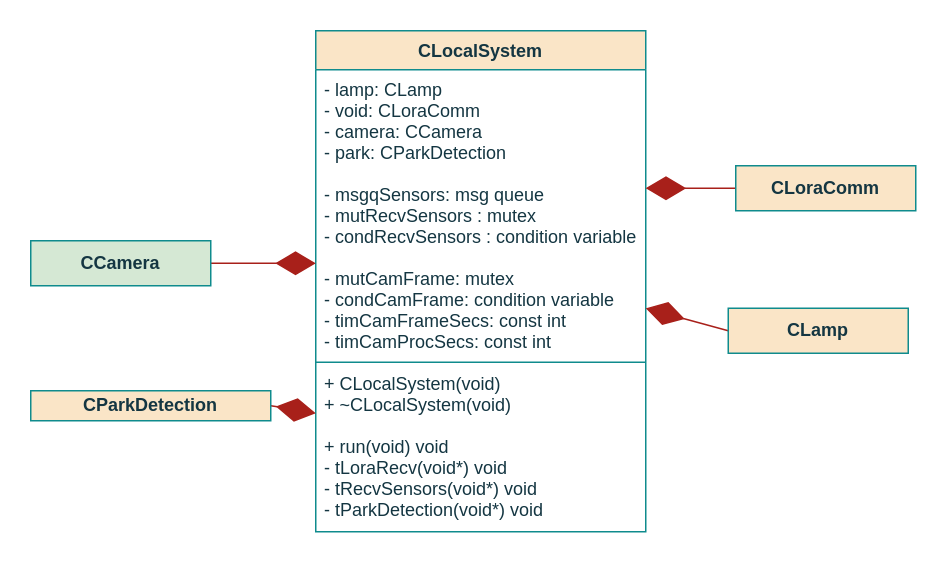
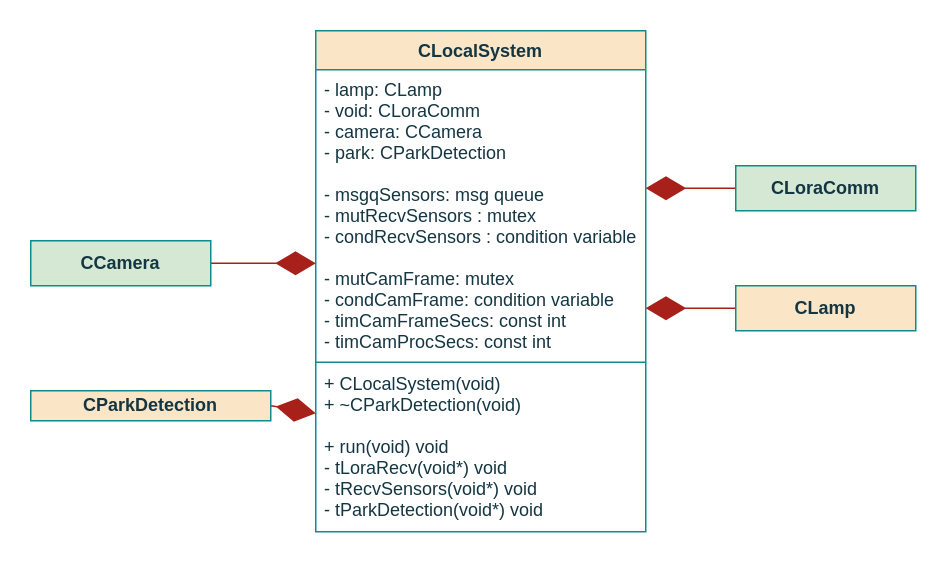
- <mxCell id="13" value="CLoraComm" style="rounded=0;whiteSpace=wrap;html=1;sketch=0;fontColor=#143642;strokeColor=#0F8B8D;fillColor=#FAE5C7;fontStyle=1" parent="1" vertex="1"><mxGeometry x="490" y="110" width="120" height="30" as="geometry" /></mxCell>
+ <mxCell id="13" value="CLoraComm" style="rounded=0;whiteSpace=wrap;html=1;sketch=0;fontColor=#143642;strokeColor=#0F8B8D;fillColor=#d5e8d4;fontStyle=1;" parent="1" vertex="1"><mxGeometry x="490" y="110" width="120" height="30" as="geometry" /></mxCell>
- <mxCell id="10" value="CLamp" style="rounded=0;whiteSpace=wrap;html=1;sketch=0;fontColor=#143642;strokeColor=#0F8B8D;fillColor=#FAE5C7;fontStyle=1" parent="1" vertex="1"><mxGeometry x="485" y="205" width="120" height="30" as="geometry" /></mxCell>
+ <mxCell id="10" value="CLamp" style="rounded=0;whiteSpace=wrap;html=1;sketch=0;fontColor=#143642;strokeColor=#0F8B8D;fillColor=#FAE5C7;fontStyle=1" parent="1" vertex="1"><mxGeometry x="490" y="190" width="120" height="30" as="geometry" /></mxCell>
- <mxCell id="5" value="+ CLocalSystem(void)&#10;+ ~CLocalSystem(void)&#10;&#10;+ run(void) void&#10;- tLoraRecv(void*) void&#10;- tRecvSensors(void*) void&#10;- tParkDetection(void*) void&#10;" style="text;strokeColor=none;fillColor=none;align=left;verticalAlign=top;spacingLeft=4;spacingRight=4;overflow=hidden;rotatable=0;points=[[0,0.5],[1,0.5]];portConstraint=eastwest;fontColor=#143642;" parent="2" vertex="1"><mxGeometry y="222" width="220" height="112" as="geometry" /></mxCell>
+ <mxCell id="5" value="+ CLocalSystem(void)&#10;+ ~CParkDetection(void)&#10;&#10;+ run(void) void&#10;- tLoraRecv(void*) void&#10;- tRecvSensors(void*) void&#10;- tParkDetection(void*) void&#10;" style="text;strokeColor=none;fillColor=none;align=left;verticalAlign=top;spacingLeft=4;spacingRight=4;overflow=hidden;rotatable=0;points=[[0,0.5],[1,0.5]];portConstraint=eastwest;fontColor=#143642;" parent="2" vertex="1"><mxGeometry y="222" width="220" height="112" as="geometry" /></mxCell>
